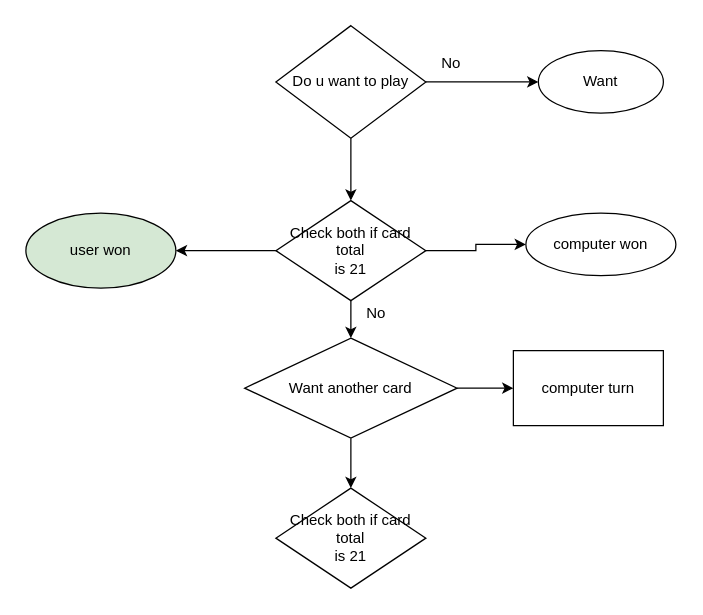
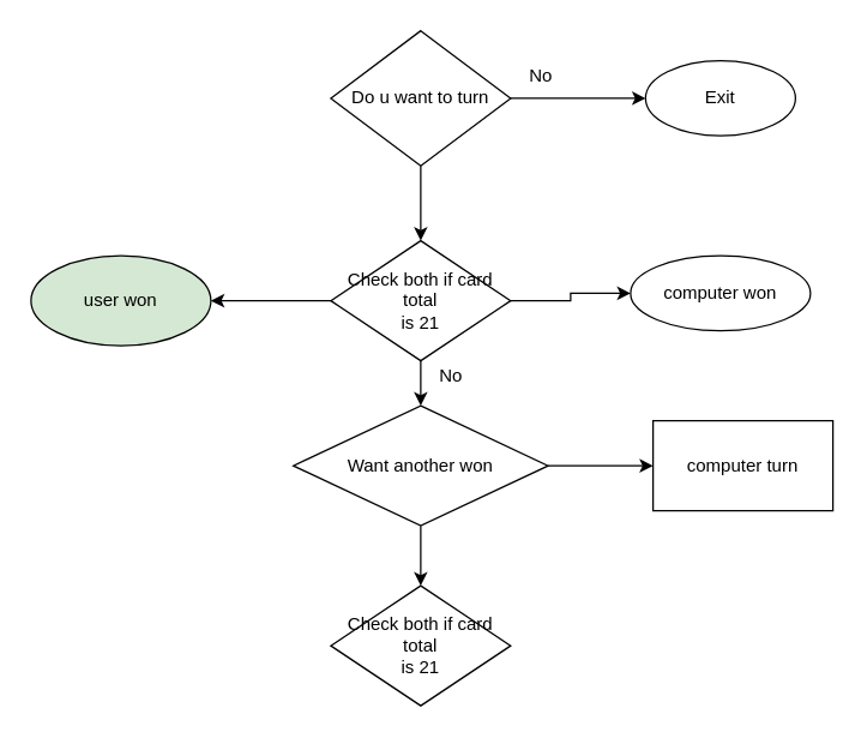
- <mxCell id="4" value="Do u want to play" style="rhombus;whiteSpace=wrap;html=1;" parent="1" vertex="1"><mxGeometry x="220" y="20" width="120" height="90" as="geometry" /></mxCell>
+ <mxCell id="4" value="Do u want to turn" style="rhombus;whiteSpace=wrap;html=1;" parent="1" vertex="1"><mxGeometry x="220" y="20" width="120" height="90" as="geometry" /></mxCell>
- <mxCell id="5" value="Want" style="ellipse;whiteSpace=wrap;html=1;" parent="1" vertex="1"><mxGeometry x="430" y="40" width="100" height="50" as="geometry" /></mxCell>
+ <mxCell id="5" value="Exit" style="ellipse;whiteSpace=wrap;html=1;" parent="1" vertex="1"><mxGeometry x="430" y="40" width="100" height="50" as="geometry" /></mxCell>
- <mxCell id="13" value="Want another card" style="rhombus;whiteSpace=wrap;html=1;" vertex="1" parent="1"><mxGeometry x="195" y="270" width="170" height="80" as="geometry" /></mxCell>
+ <mxCell id="13" value="Want another won" style="rhombus;whiteSpace=wrap;html=1;" vertex="1" parent="1"><mxGeometry x="195" y="270" width="170" height="80" as="geometry" /></mxCell>
- <mxCell id="18" value="computer turn" style="whiteSpace=wrap;html=1;" vertex="1" parent="1"><mxGeometry x="410" y="280" width="120" height="60" as="geometry" /></mxCell>
+ <mxCell id="18" value="computer turn" style="whiteSpace=wrap;html=1;" vertex="1" parent="1"><mxGeometry x="435" y="280" width="120" height="60" as="geometry" /></mxCell>
